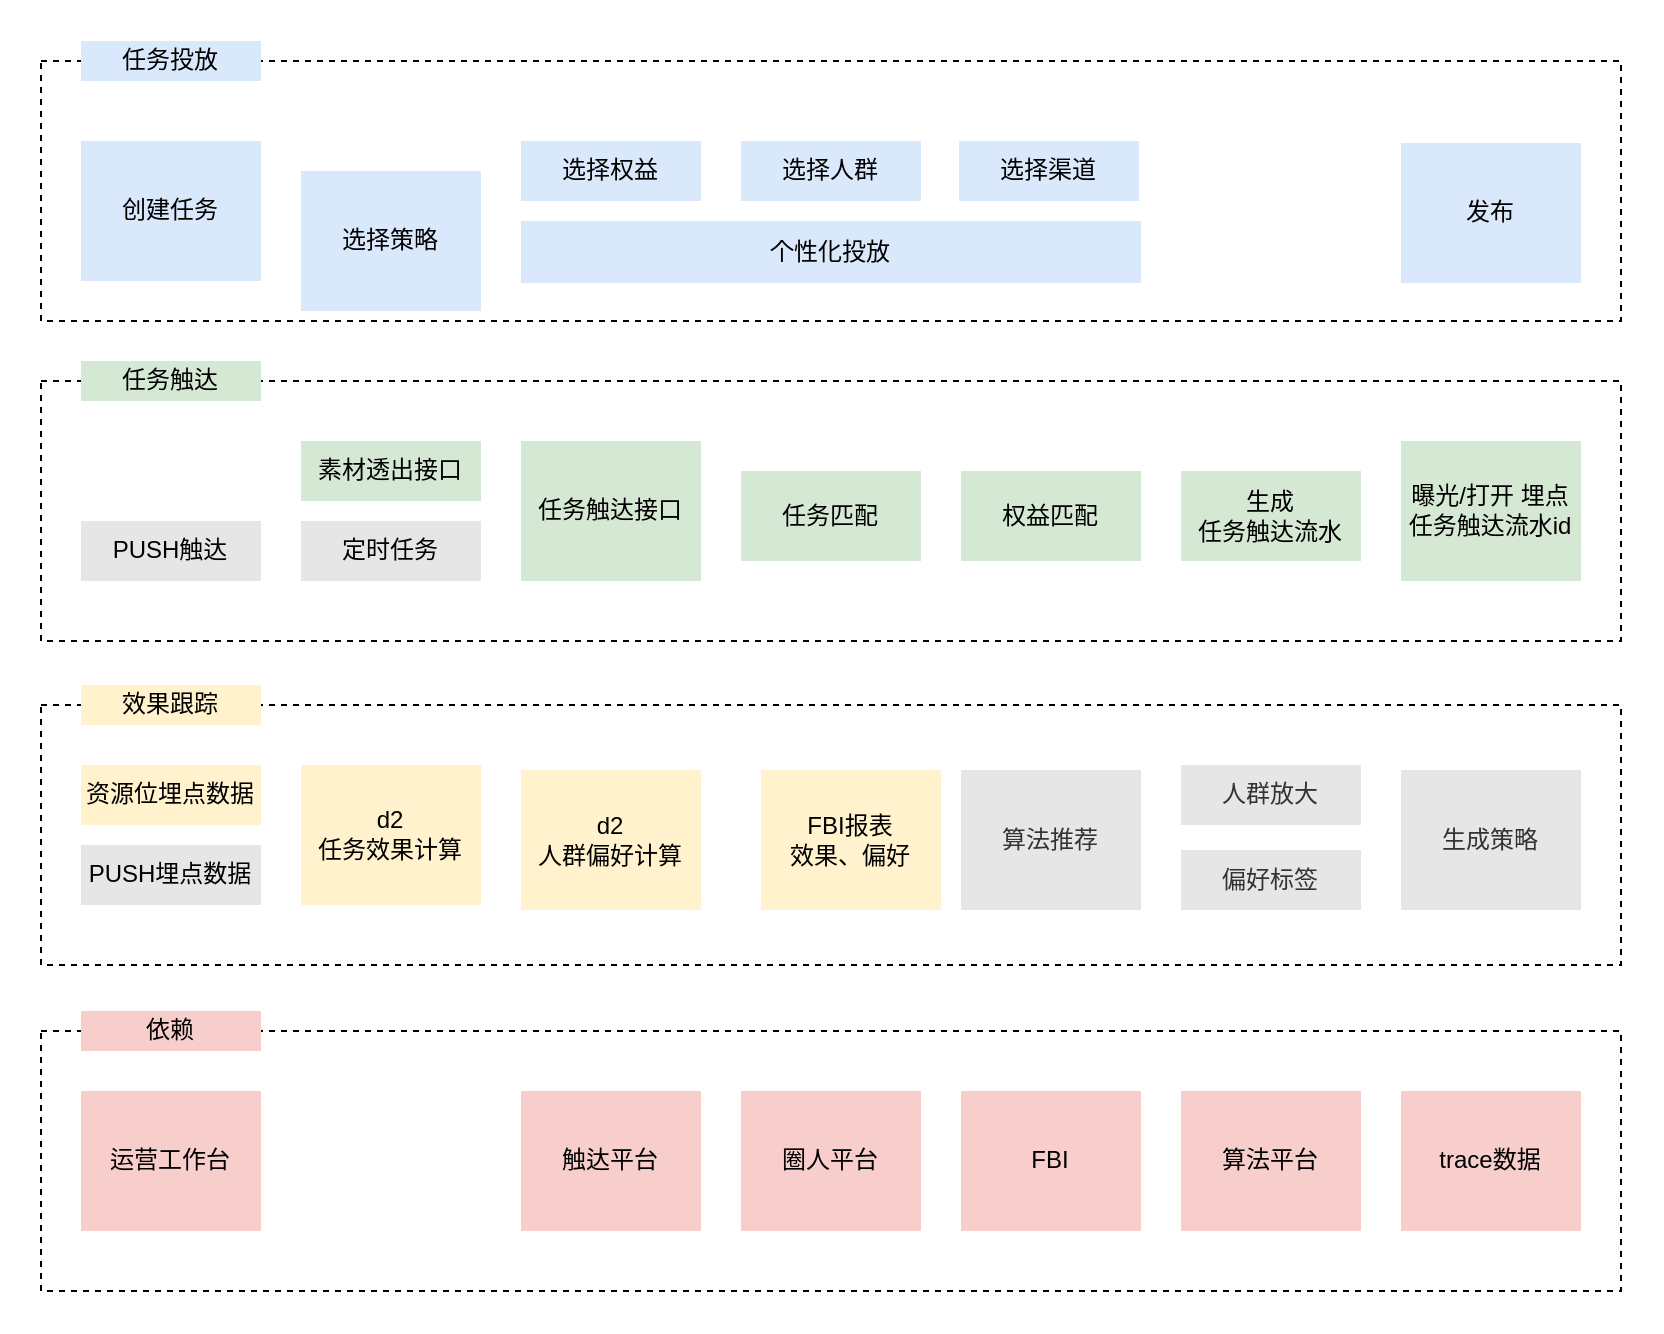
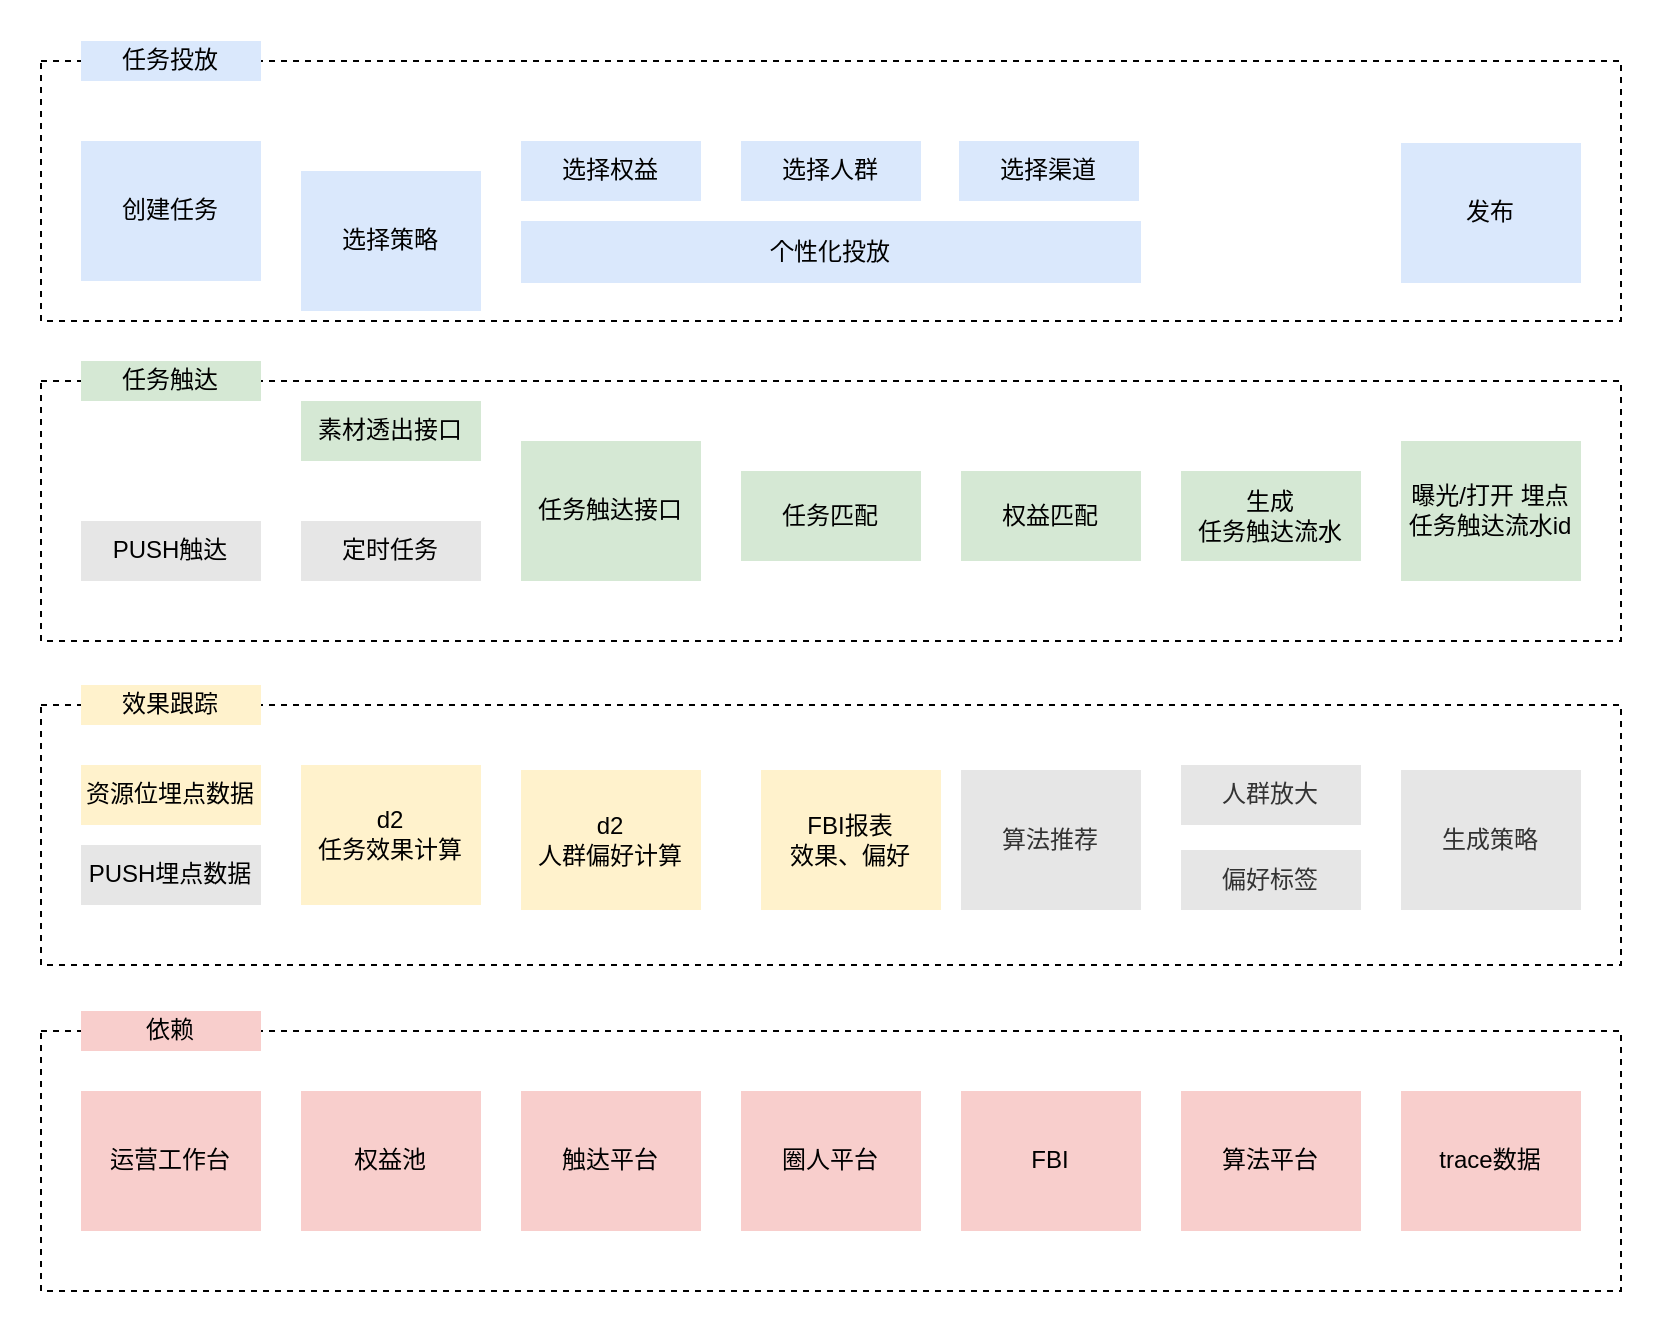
- <mxCell id="13" value="素材透出接口" style="rounded=0;whiteSpace=wrap;html=1;fillColor=#d5e8d4;strokeColor=none;" parent="1" vertex="1"><mxGeometry x="150" y="220" width="90" height="30" as="geometry" /></mxCell>
+ <mxCell id="13" value="素材透出接口" style="rounded=0;whiteSpace=wrap;html=1;fillColor=#d5e8d4;strokeColor=none;" parent="1" vertex="1"><mxGeometry x="150" y="200" width="90" height="30" as="geometry" /></mxCell>
+ <mxCell id="37" value="权益池" style="rounded=0;whiteSpace=wrap;html=1;fillColor=#f8cecc;strokeColor=none;" parent="1" vertex="1"><mxGeometry x="150" y="545" width="90" height="70" as="geometry" /></mxCell>
